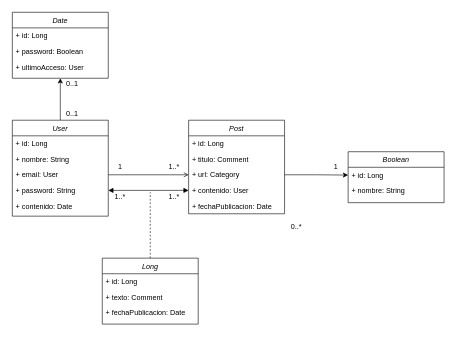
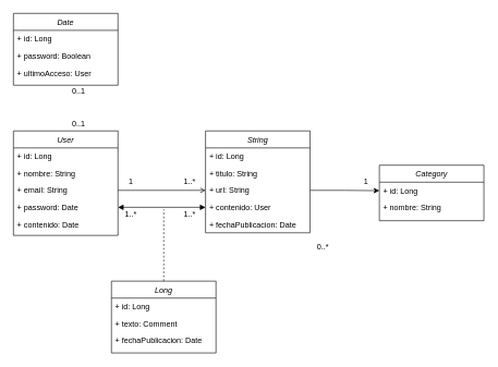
- <mxCell id="2" style="edgeStyle=orthogonalEdgeStyle;rounded=0;orthogonalLoop=1;jettySize=auto;html=1;exitX=0.5;exitY=0;exitDx=0;exitDy=0;entryX=0.5;entryY=1;entryDx=0;entryDy=0;" edge="1" parent="1" source="3" target="32"><mxGeometry relative="1" as="geometry" /></mxCell>
- <mxCell id="9" value="Post" style="swimlane;fontStyle=2;align=center;verticalAlign=top;childLayout=stackLayout;horizontal=1;startSize=26;horizontalStack=0;resizeParent=1;resizeLast=0;collapsible=1;marginBottom=0;rounded=0;shadow=0;strokeWidth=1;" parent="1" vertex="1"><mxGeometry x="314" y="200" width="160" height="156" as="geometry"><mxRectangle x="220" y="120" width="160" height="26" as="alternateBounds" /></mxGeometry></mxCell>
+ <mxCell id="9" value="String" style="swimlane;fontStyle=2;align=center;verticalAlign=top;childLayout=stackLayout;horizontal=1;startSize=26;horizontalStack=0;resizeParent=1;resizeLast=0;collapsible=1;marginBottom=0;rounded=0;shadow=0;strokeWidth=1;" parent="1" vertex="1"><mxGeometry x="314" y="200" width="160" height="156" as="geometry"><mxRectangle x="220" y="120" width="160" height="26" as="alternateBounds" /></mxGeometry></mxCell>
- <mxCell id="11" value="+ titulo: Comment" style="text;strokeColor=none;fillColor=none;align=left;verticalAlign=top;spacingLeft=4;spacingRight=4;overflow=hidden;rotatable=0;points=[[0,0.5],[1,0.5]];portConstraint=eastwest;" parent="9" vertex="1"><mxGeometry y="52" width="160" height="26" as="geometry" /></mxCell>
+ <mxCell id="11" value="+ titulo: String" style="text;strokeColor=none;fillColor=none;align=left;verticalAlign=top;spacingLeft=4;spacingRight=4;overflow=hidden;rotatable=0;points=[[0,0.5],[1,0.5]];portConstraint=eastwest;" parent="9" vertex="1"><mxGeometry y="52" width="160" height="26" as="geometry" /></mxCell>
- <mxCell id="17" value="Boolean" style="swimlane;fontStyle=2;align=center;verticalAlign=top;childLayout=stackLayout;horizontal=1;startSize=26;horizontalStack=0;resizeParent=1;resizeLast=0;collapsible=1;marginBottom=0;rounded=0;shadow=0;strokeWidth=1;" parent="1" vertex="1"><mxGeometry x="580" y="252.5" width="160" height="85" as="geometry"><mxRectangle x="220" y="120" width="160" height="26" as="alternateBounds" /></mxGeometry></mxCell>
+ <mxCell id="17" value="Category" style="swimlane;fontStyle=2;align=center;verticalAlign=top;childLayout=stackLayout;horizontal=1;startSize=26;horizontalStack=0;resizeParent=1;resizeLast=0;collapsible=1;marginBottom=0;rounded=0;shadow=0;strokeWidth=1;" parent="1" vertex="1"><mxGeometry x="580" y="252.5" width="160" height="85" as="geometry"><mxRectangle x="220" y="120" width="160" height="26" as="alternateBounds" /></mxGeometry></mxCell>
- <mxCell id="6" value="+ email: User" style="text;strokeColor=none;fillColor=none;align=left;verticalAlign=top;spacingLeft=4;spacingRight=4;overflow=hidden;rotatable=0;points=[[0,0.5],[1,0.5]];portConstraint=eastwest;" parent="3" vertex="1"><mxGeometry y="78" width="160" height="26" as="geometry" /></mxCell>
+ <mxCell id="6" value="+ email: String" style="text;strokeColor=none;fillColor=none;align=left;verticalAlign=top;spacingLeft=4;spacingRight=4;overflow=hidden;rotatable=0;points=[[0,0.5],[1,0.5]];portConstraint=eastwest;" parent="3" vertex="1"><mxGeometry y="78" width="160" height="26" as="geometry" /></mxCell>
- <mxCell id="12" value="+ url: Category" style="text;strokeColor=none;fillColor=none;align=left;verticalAlign=top;spacingLeft=4;spacingRight=4;overflow=hidden;rotatable=0;points=[[0,0.5],[1,0.5]];portConstraint=eastwest;" parent="9" vertex="1"><mxGeometry y="78" width="160" height="26" as="geometry" /></mxCell>
+ <mxCell id="12" value="+ url: String" style="text;strokeColor=none;fillColor=none;align=left;verticalAlign=top;spacingLeft=4;spacingRight=4;overflow=hidden;rotatable=0;points=[[0,0.5],[1,0.5]];portConstraint=eastwest;" parent="9" vertex="1"><mxGeometry y="78" width="160" height="26" as="geometry" /></mxCell>
- <mxCell id="7" value="+ password: String" style="text;strokeColor=none;fillColor=none;align=left;verticalAlign=top;spacingLeft=4;spacingRight=4;overflow=hidden;rotatable=0;points=[[0,0.5],[1,0.5]];portConstraint=eastwest;" parent="3" vertex="1"><mxGeometry y="104" width="160" height="26" as="geometry" /></mxCell>
+ <mxCell id="7" value="+ password: Date" style="text;strokeColor=none;fillColor=none;align=left;verticalAlign=top;spacingLeft=4;spacingRight=4;overflow=hidden;rotatable=0;points=[[0,0.5],[1,0.5]];portConstraint=eastwest;" parent="3" vertex="1"><mxGeometry y="104" width="160" height="26" as="geometry" /></mxCell>
